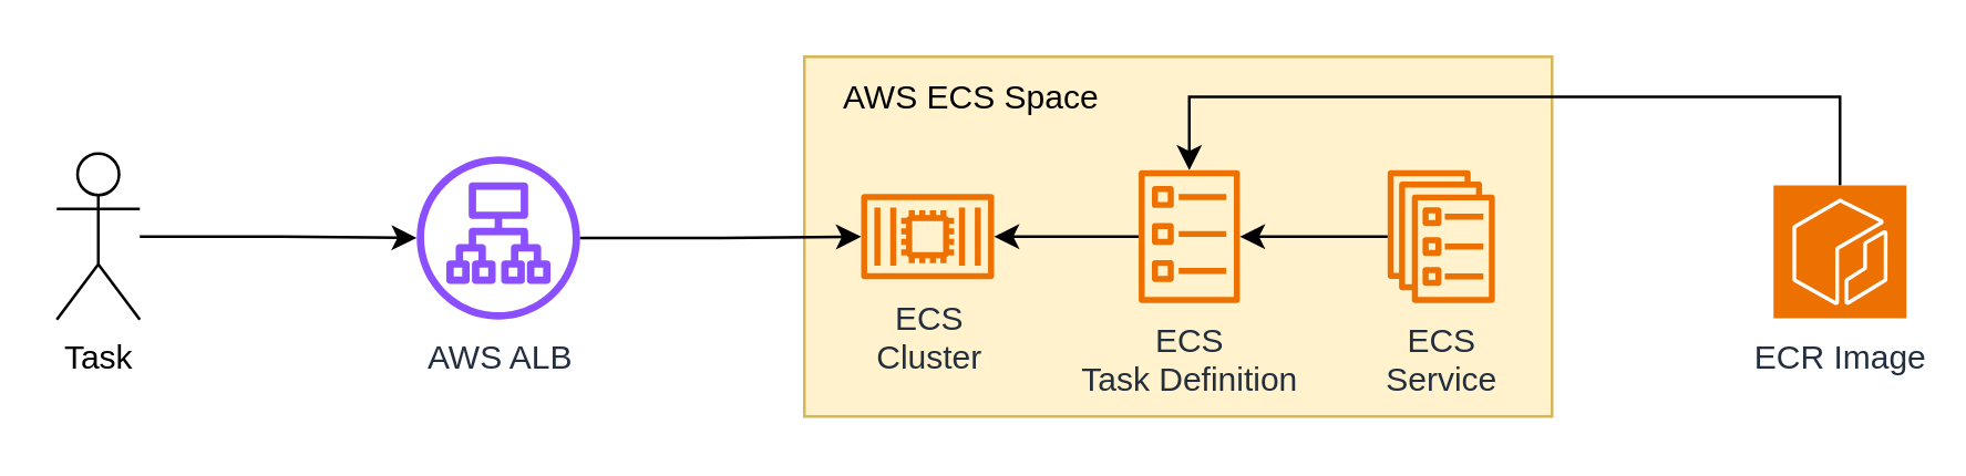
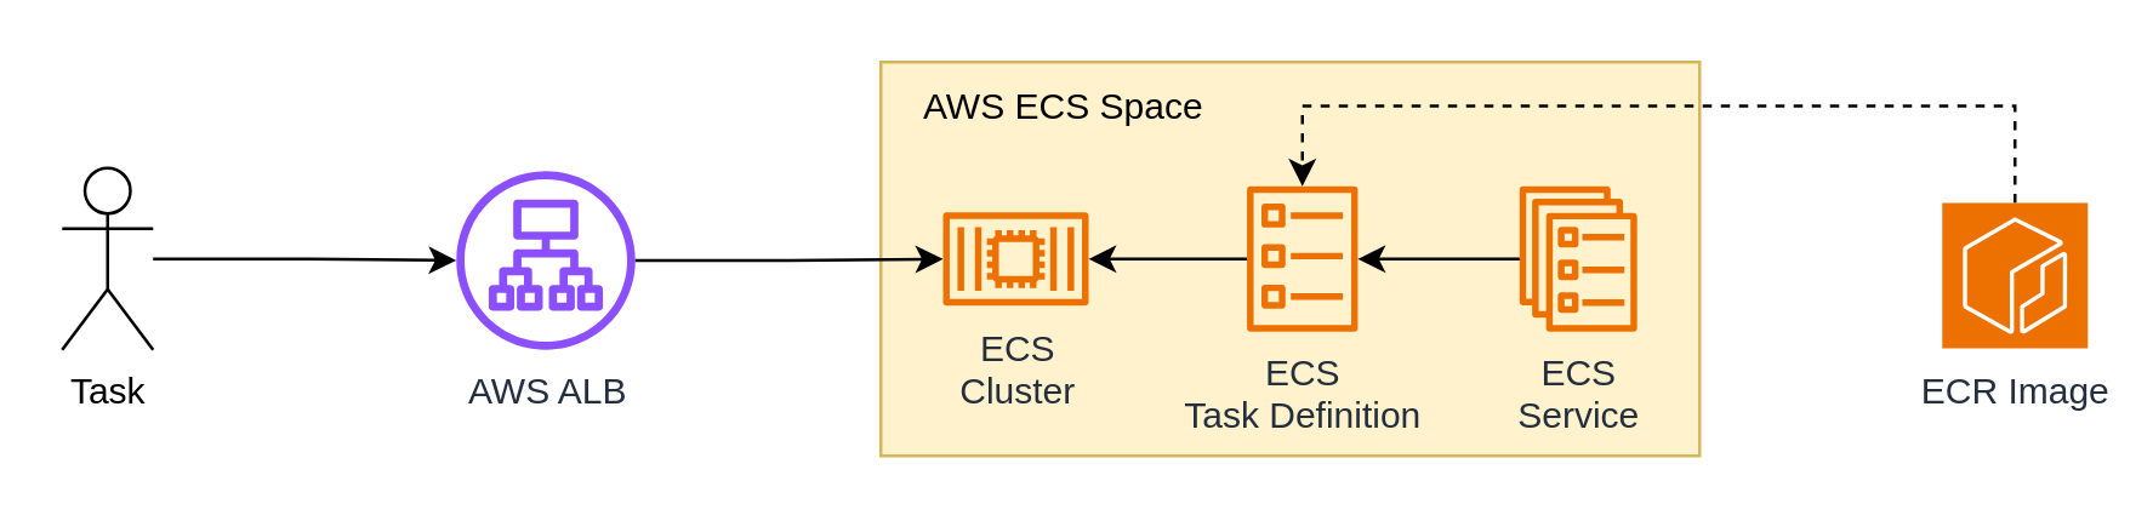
- <mxCell id="14" style="edgeStyle=orthogonalEdgeStyle;rounded=0;orthogonalLoop=1;jettySize=auto;html=1;" edge="1" parent="1" source="15" target="9"><mxGeometry relative="1" as="geometry"><Array as="points"><mxPoint x="664" y="34.5" /><mxPoint x="429" y="34.5" /></Array></mxGeometry></mxCell>
+ <mxCell id="14" style="edgeStyle=orthogonalEdgeStyle;rounded=0;orthogonalLoop=1;jettySize=auto;html=1;dashed=1;" edge="1" parent="1" source="15" target="9"><mxGeometry relative="1" as="geometry"><Array as="points"><mxPoint x="664" y="34.5" /><mxPoint x="429" y="34.5" /></Array></mxGeometry></mxCell>
